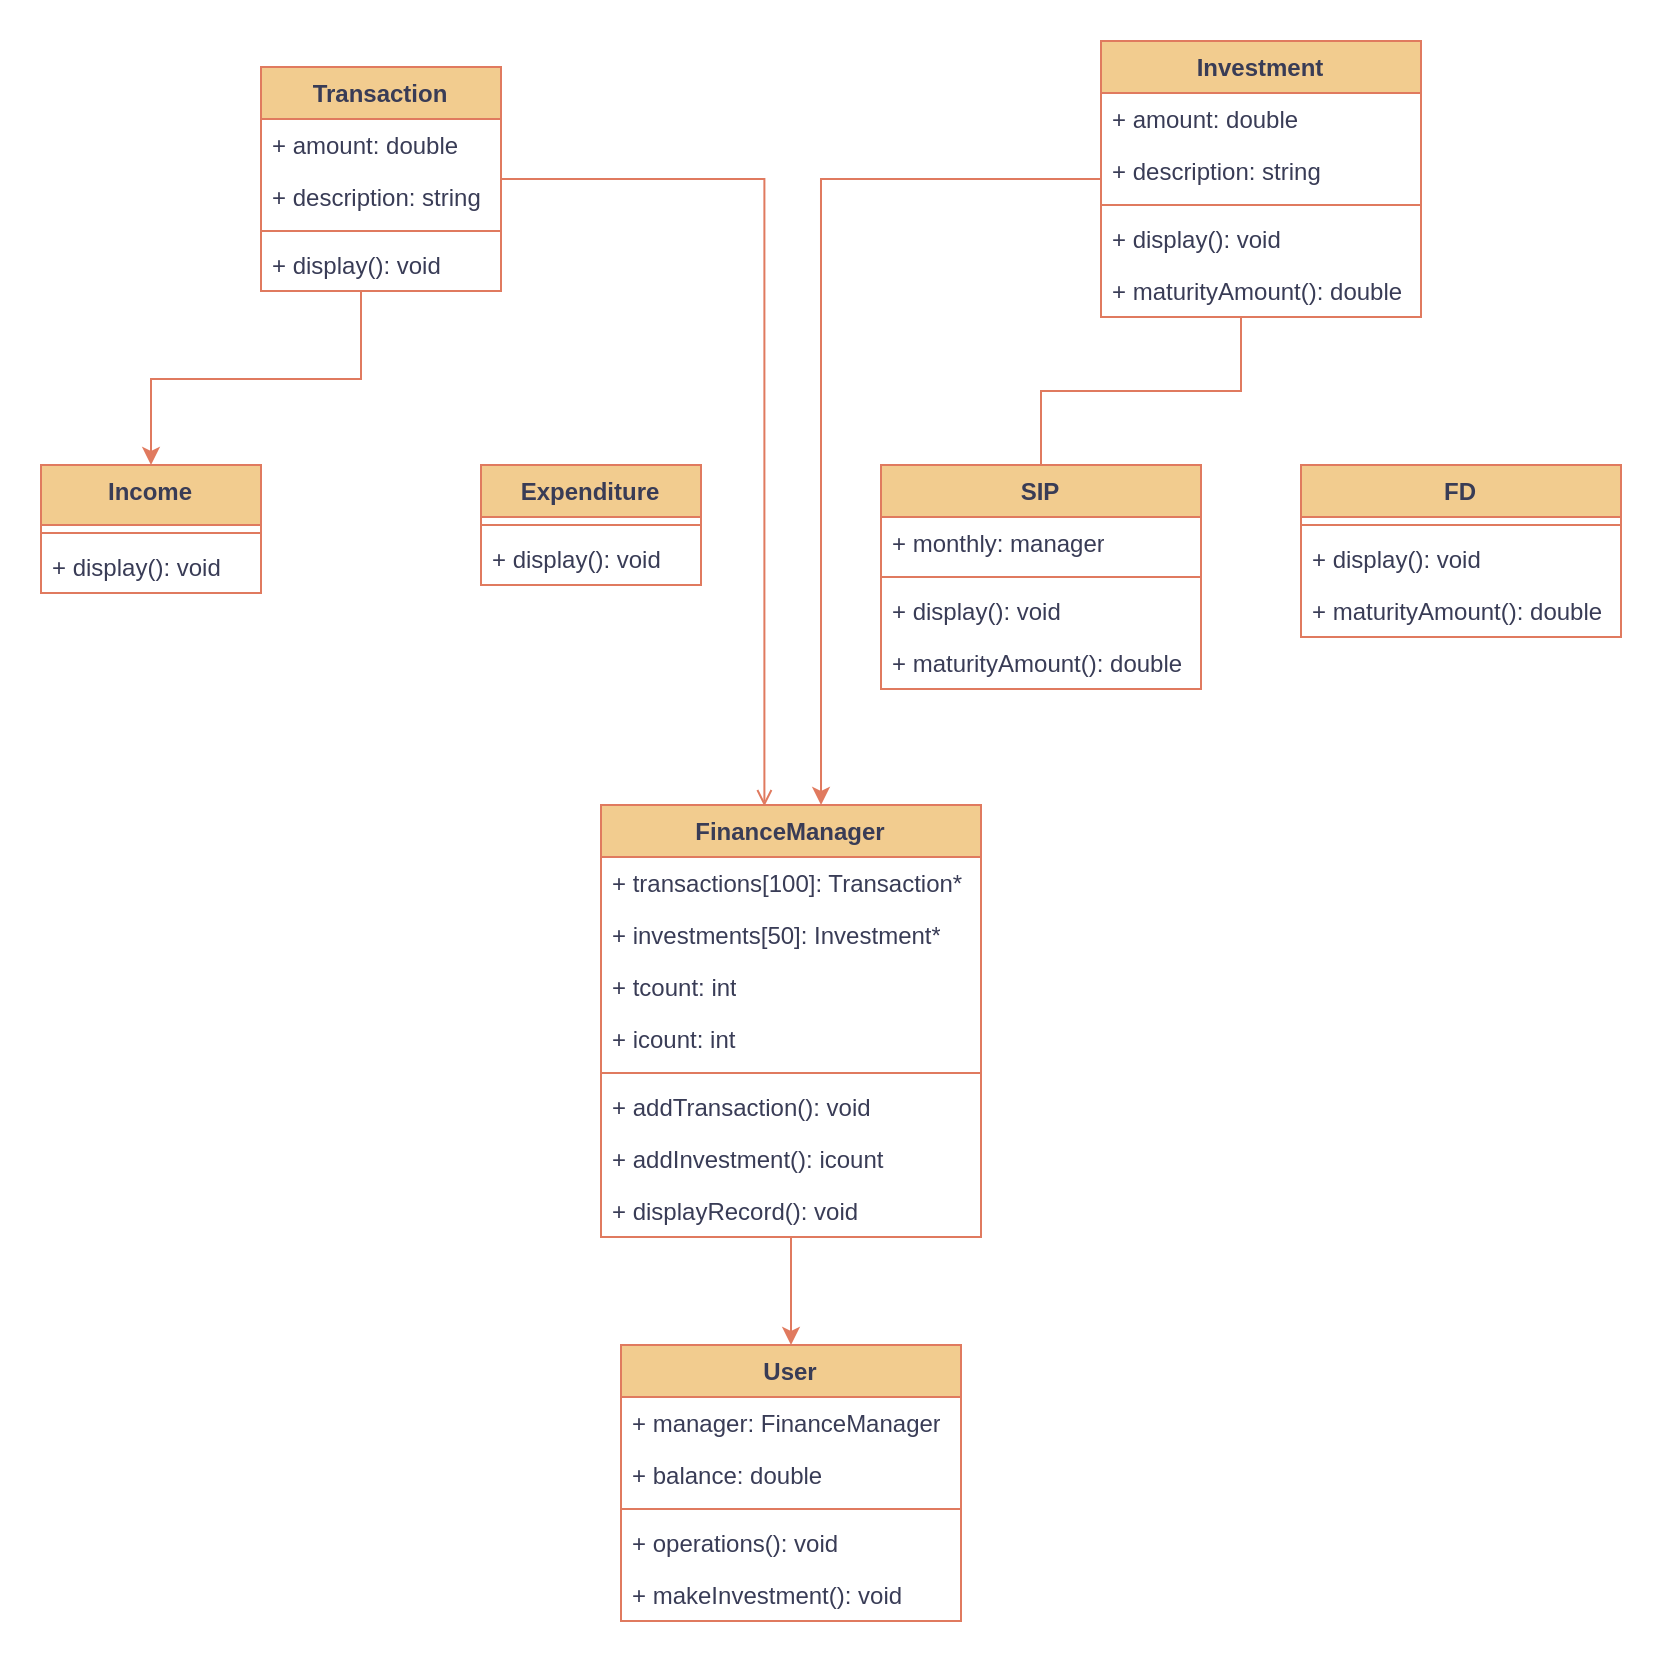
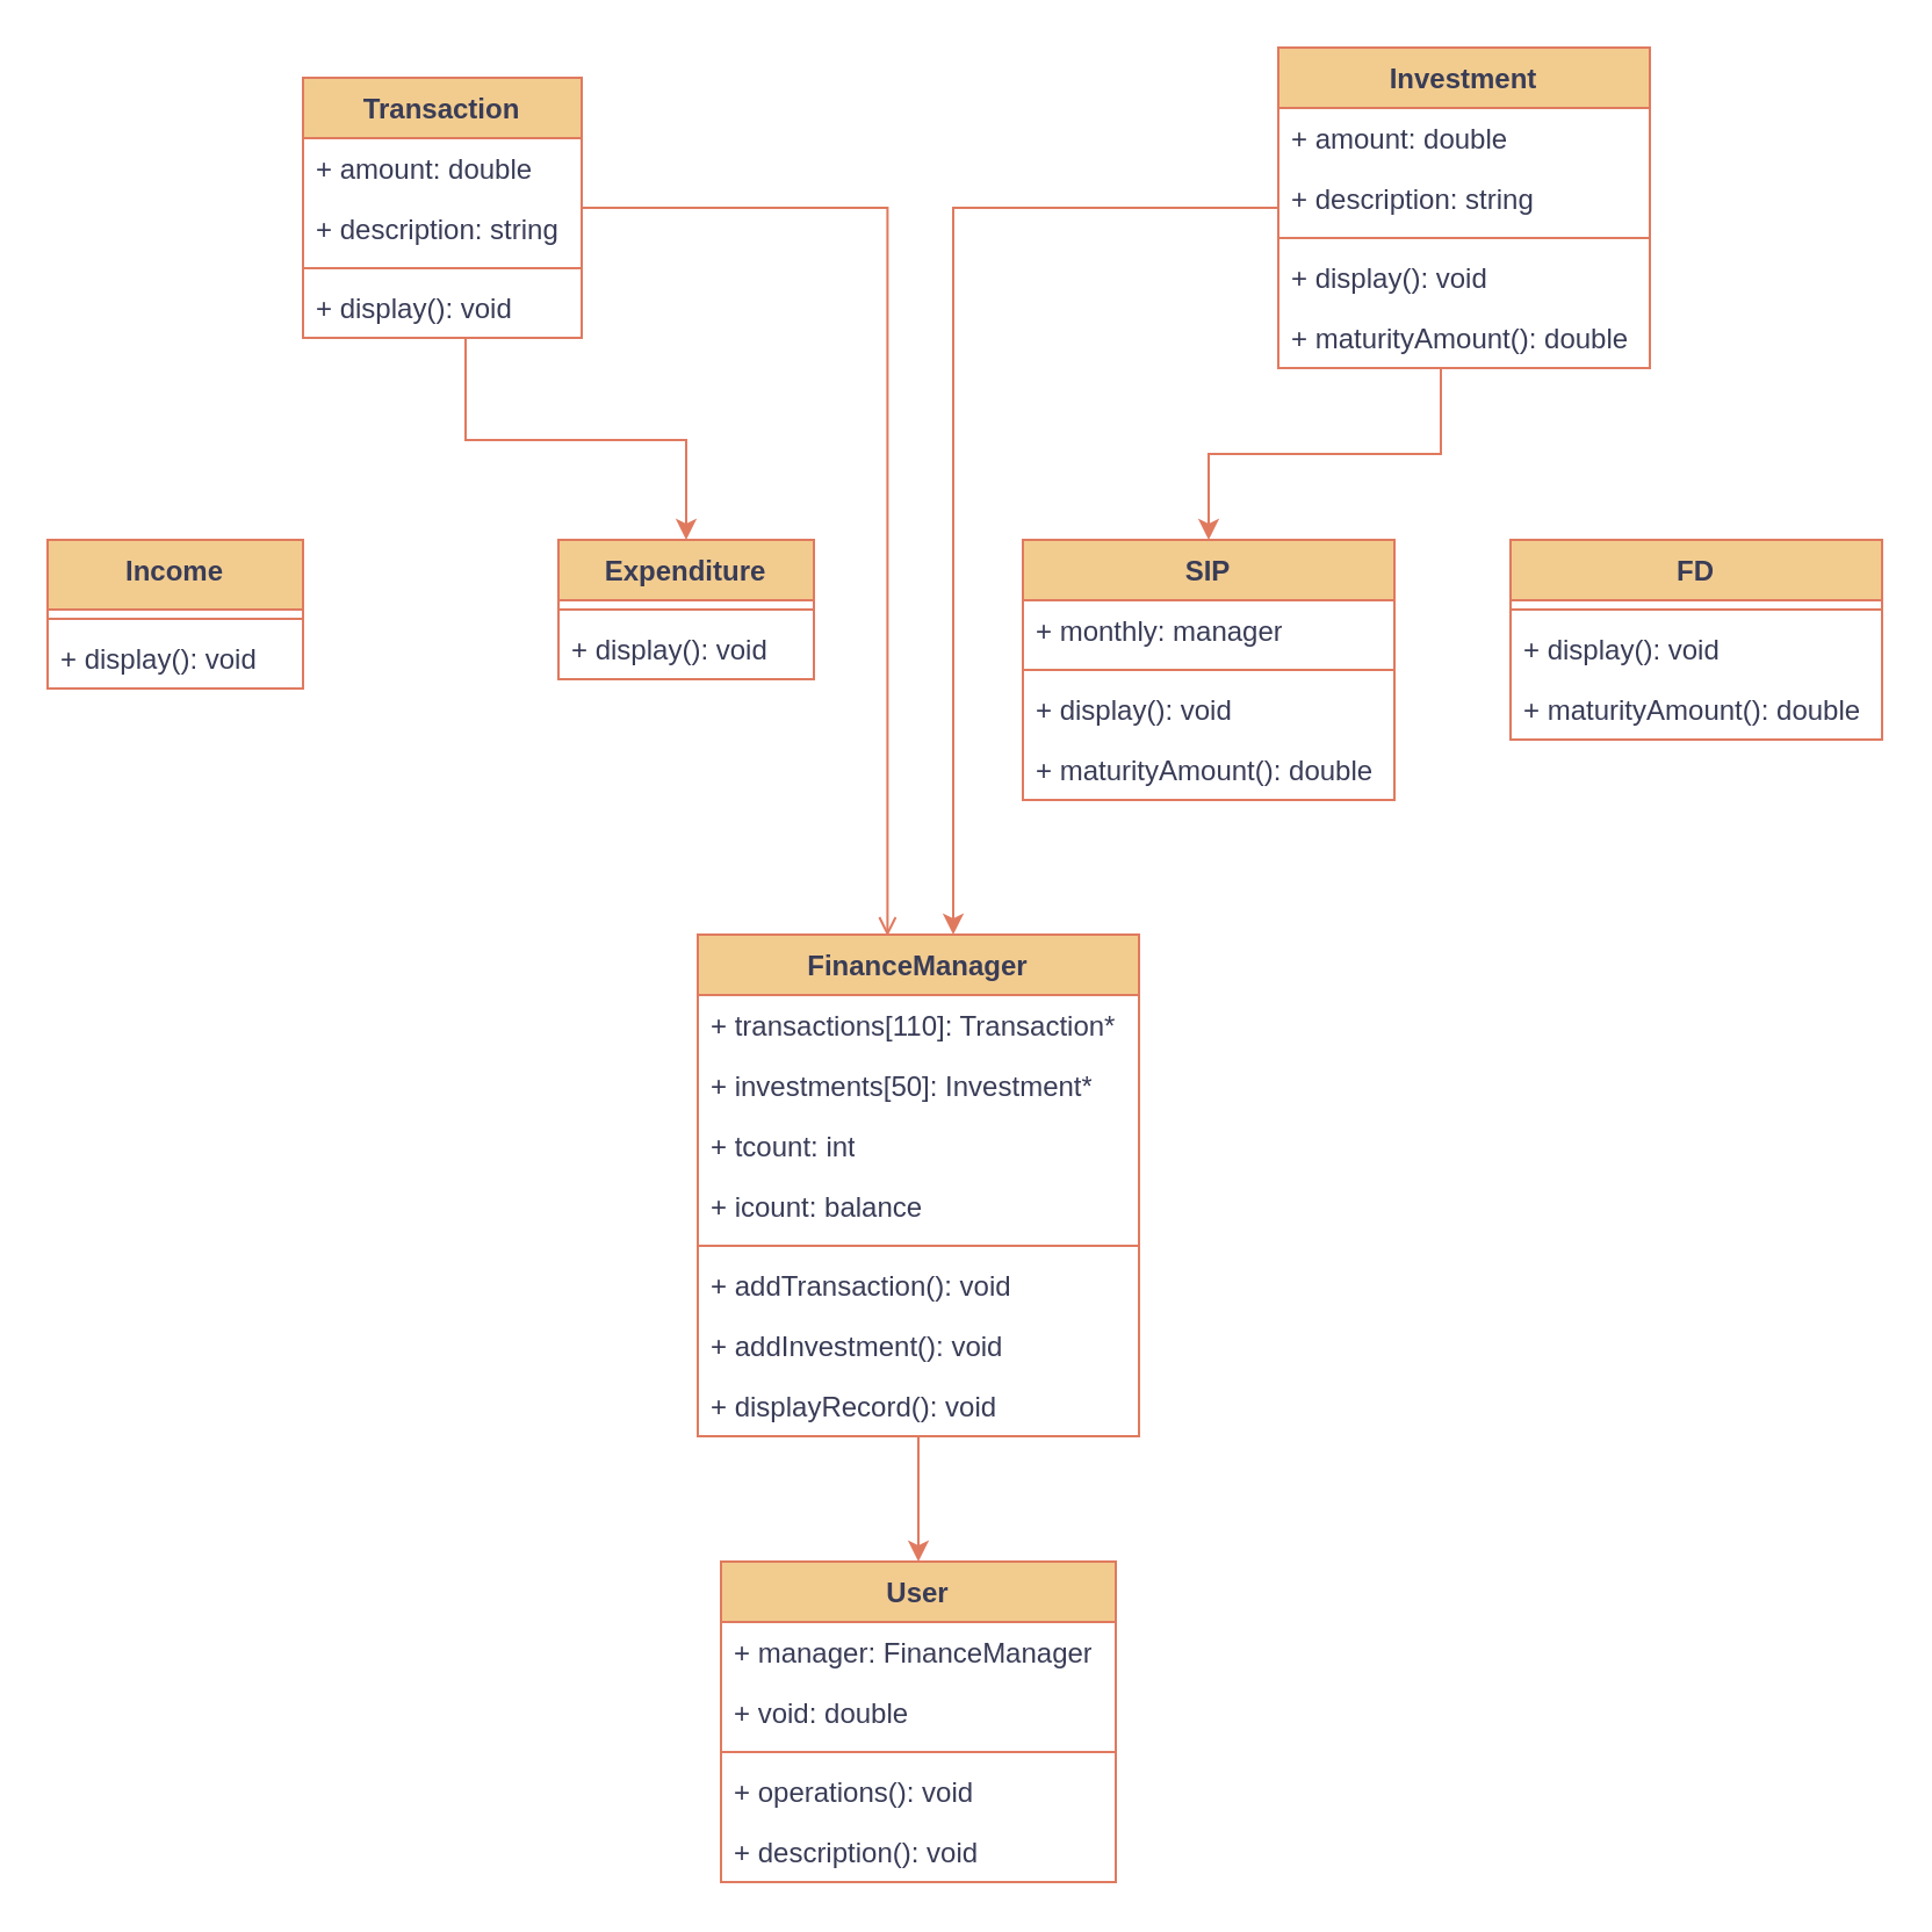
- <mxCell id="2" style="edgeStyle=orthogonalEdgeStyle;rounded=0;orthogonalLoop=1;jettySize=auto;html=1;strokeColor=#E07A5F;fontColor=#393C56;fillColor=#F2CC8F;" edge="1" parent="1" source="4" target="9"><mxGeometry relative="1" as="geometry"><Array as="points"><mxPoint x="180" y="189" /><mxPoint x="75" y="189" /></Array></mxGeometry></mxCell>
+ <mxCell id="3" style="edgeStyle=orthogonalEdgeStyle;rounded=0;orthogonalLoop=1;jettySize=auto;html=1;entryX=0.5;entryY=0;entryDx=0;entryDy=0;strokeColor=#E07A5F;fontColor=#393C56;fillColor=#F2CC8F;" edge="1" parent="1" source="4" target="12"><mxGeometry relative="1" as="geometry"><Array as="points"><mxPoint x="200" y="189" /><mxPoint x="295" y="189" /></Array></mxGeometry></mxCell>
- <mxCell id="15" style="edgeStyle=orthogonalEdgeStyle;rounded=0;orthogonalLoop=1;jettySize=auto;html=1;entryX=0.5;entryY=0;entryDx=0;entryDy=0;strokeColor=#E07A5F;fontColor=#393C56;fillColor=#F2CC8F;endArrow=none;" edge="1" parent="1" source="16" target="22"><mxGeometry relative="1" as="geometry"><Array as="points"><mxPoint x="620" y="195" /><mxPoint x="520" y="195" /></Array></mxGeometry></mxCell>
+ <mxCell id="15" style="edgeStyle=orthogonalEdgeStyle;rounded=0;orthogonalLoop=1;jettySize=auto;html=1;entryX=0.5;entryY=0;entryDx=0;entryDy=0;strokeColor=#E07A5F;fontColor=#393C56;fillColor=#F2CC8F;" edge="1" parent="1" source="16" target="22"><mxGeometry relative="1" as="geometry"><Array as="points"><mxPoint x="620" y="195" /><mxPoint x="520" y="195" /></Array></mxGeometry></mxCell>
- <mxCell id="33" value="+ transactions[100]: Transaction*" style="text;strokeColor=none;fillColor=none;align=left;verticalAlign=top;spacingLeft=4;spacingRight=4;overflow=hidden;rotatable=0;points=[[0,0.5],[1,0.5]];portConstraint=eastwest;whiteSpace=wrap;html=1;labelBackgroundColor=none;fontColor=#393C56;" vertex="1" parent="32"><mxGeometry y="26" width="190" height="26" as="geometry" /></mxCell>
+ <mxCell id="33" value="+ transactions[110]: Transaction*" style="text;strokeColor=none;fillColor=none;align=left;verticalAlign=top;spacingLeft=4;spacingRight=4;overflow=hidden;rotatable=0;points=[[0,0.5],[1,0.5]];portConstraint=eastwest;whiteSpace=wrap;html=1;labelBackgroundColor=none;fontColor=#393C56;" vertex="1" parent="32"><mxGeometry y="26" width="190" height="26" as="geometry" /></mxCell>
- <mxCell id="36" value="+ icount: int" style="text;strokeColor=none;fillColor=none;align=left;verticalAlign=top;spacingLeft=4;spacingRight=4;overflow=hidden;rotatable=0;points=[[0,0.5],[1,0.5]];portConstraint=eastwest;whiteSpace=wrap;html=1;labelBackgroundColor=none;fontColor=#393C56;" vertex="1" parent="32"><mxGeometry y="104" width="190" height="26" as="geometry" /></mxCell>
+ <mxCell id="36" value="+ icount: balance" style="text;strokeColor=none;fillColor=none;align=left;verticalAlign=top;spacingLeft=4;spacingRight=4;overflow=hidden;rotatable=0;points=[[0,0.5],[1,0.5]];portConstraint=eastwest;whiteSpace=wrap;html=1;labelBackgroundColor=none;fontColor=#393C56;" vertex="1" parent="32"><mxGeometry y="104" width="190" height="26" as="geometry" /></mxCell>
- <mxCell id="39" value="+ addInvestment(): icount" style="text;strokeColor=none;fillColor=none;align=left;verticalAlign=top;spacingLeft=4;spacingRight=4;overflow=hidden;rotatable=0;points=[[0,0.5],[1,0.5]];portConstraint=eastwest;whiteSpace=wrap;html=1;labelBackgroundColor=none;fontColor=#393C56;" vertex="1" parent="32"><mxGeometry y="164" width="190" height="26" as="geometry" /></mxCell>
+ <mxCell id="39" value="+ addInvestment(): void" style="text;strokeColor=none;fillColor=none;align=left;verticalAlign=top;spacingLeft=4;spacingRight=4;overflow=hidden;rotatable=0;points=[[0,0.5],[1,0.5]];portConstraint=eastwest;whiteSpace=wrap;html=1;labelBackgroundColor=none;fontColor=#393C56;" vertex="1" parent="32"><mxGeometry y="164" width="190" height="26" as="geometry" /></mxCell>
- <mxCell id="43" value="+ balance: double" style="text;strokeColor=none;fillColor=none;align=left;verticalAlign=top;spacingLeft=4;spacingRight=4;overflow=hidden;rotatable=0;points=[[0,0.5],[1,0.5]];portConstraint=eastwest;whiteSpace=wrap;html=1;labelBackgroundColor=none;fontColor=#393C56;" vertex="1" parent="41"><mxGeometry y="52" width="170" height="26" as="geometry" /></mxCell>
+ <mxCell id="43" value="+ void: double" style="text;strokeColor=none;fillColor=none;align=left;verticalAlign=top;spacingLeft=4;spacingRight=4;overflow=hidden;rotatable=0;points=[[0,0.5],[1,0.5]];portConstraint=eastwest;whiteSpace=wrap;html=1;labelBackgroundColor=none;fontColor=#393C56;" vertex="1" parent="41"><mxGeometry y="52" width="170" height="26" as="geometry" /></mxCell>
- <mxCell id="46" value="+ makeInvestment(): void" style="text;strokeColor=none;fillColor=none;align=left;verticalAlign=top;spacingLeft=4;spacingRight=4;overflow=hidden;rotatable=0;points=[[0,0.5],[1,0.5]];portConstraint=eastwest;whiteSpace=wrap;html=1;labelBackgroundColor=none;fontColor=#393C56;" vertex="1" parent="41"><mxGeometry y="112" width="170" height="26" as="geometry" /></mxCell>
+ <mxCell id="46" value="+ description(): void" style="text;strokeColor=none;fillColor=none;align=left;verticalAlign=top;spacingLeft=4;spacingRight=4;overflow=hidden;rotatable=0;points=[[0,0.5],[1,0.5]];portConstraint=eastwest;whiteSpace=wrap;html=1;labelBackgroundColor=none;fontColor=#393C56;" vertex="1" parent="41"><mxGeometry y="112" width="170" height="26" as="geometry" /></mxCell>
